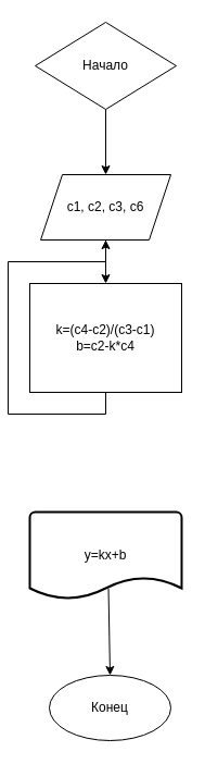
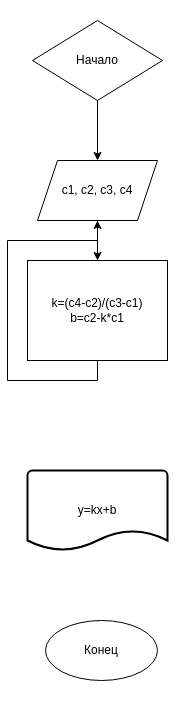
- <mxCell id="3" value="c1, c2, c3, c6" style="shape=parallelogram;perimeter=parallelogramPerimeter;whiteSpace=wrap;html=1;fixedSize=1;fontStyle=0" vertex="1" parent="1"><mxGeometry x="30" y="160" width="120" height="60" as="geometry" /></mxCell>
+ <mxCell id="3" value="c1, c2, c3, c4" style="shape=parallelogram;perimeter=parallelogramPerimeter;whiteSpace=wrap;html=1;fixedSize=1;fontStyle=0" vertex="1" parent="1"><mxGeometry x="30" y="160" width="120" height="60" as="geometry" /></mxCell>
- <mxCell id="7" value="k=(c4-c2)/(c3-c1)&lt;br&gt;b=c2-k*c4" style="rounded=0;whiteSpace=wrap;html=1;fontStyle=0" vertex="1" parent="1"><mxGeometry x="20" y="260" width="140" height="100" as="geometry" /></mxCell>
+ <mxCell id="7" value="k=(c4-c2)/(c3-c1)&lt;br&gt;b=c2-k*c1" style="rounded=0;whiteSpace=wrap;html=1;fontStyle=0" vertex="1" parent="1"><mxGeometry x="20" y="260" width="140" height="100" as="geometry" /></mxCell>
- <mxCell id="10" value="" style="endArrow=classic;html=1;rounded=0;exitX=0.518;exitY=0.881;exitDx=0;exitDy=0;exitPerimeter=0;fontStyle=0;entryX=0.5;entryY=0;entryDx=0;entryDy=0;" edge="1" parent="1" source="8" target="9"><mxGeometry width="50" height="50" relative="1" as="geometry"><mxPoint x="-46.8" y="429.51" as="sourcePoint" /><mxPoint x="258" y="650" as="targetPoint" /></mxGeometry></mxCell>
